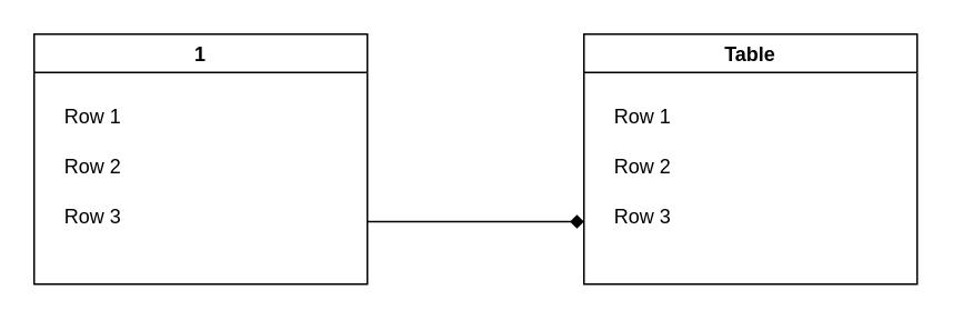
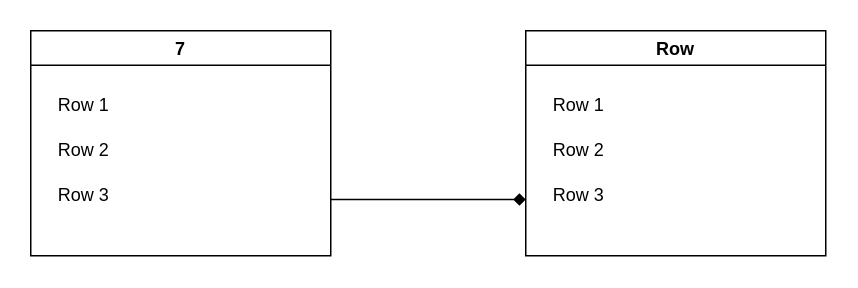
- <mxCell id="3" value="1" style="swimlane;" vertex="1" parent="1"><mxGeometry x="20" y="20" width="200" height="150" as="geometry" /></mxCell>
+ <mxCell id="3" value="7" style="swimlane;" vertex="1" parent="1"><mxGeometry x="20" y="20" width="200" height="150" as="geometry" /></mxCell>
- <mxCell id="7" value="Table" style="swimlane;" vertex="1" parent="1"><mxGeometry x="350" y="20" width="200" height="150" as="geometry" /></mxCell>
+ <mxCell id="7" value="Row" style="swimlane;" vertex="1" parent="1"><mxGeometry x="350" y="20" width="200" height="150" as="geometry" /></mxCell>
